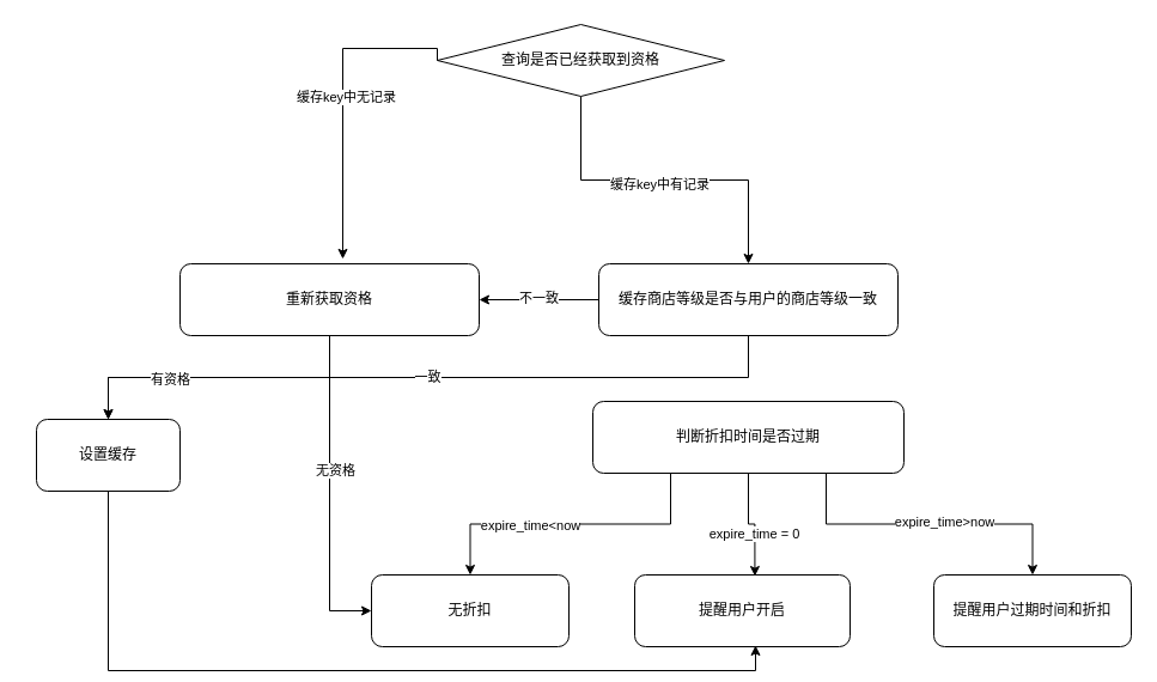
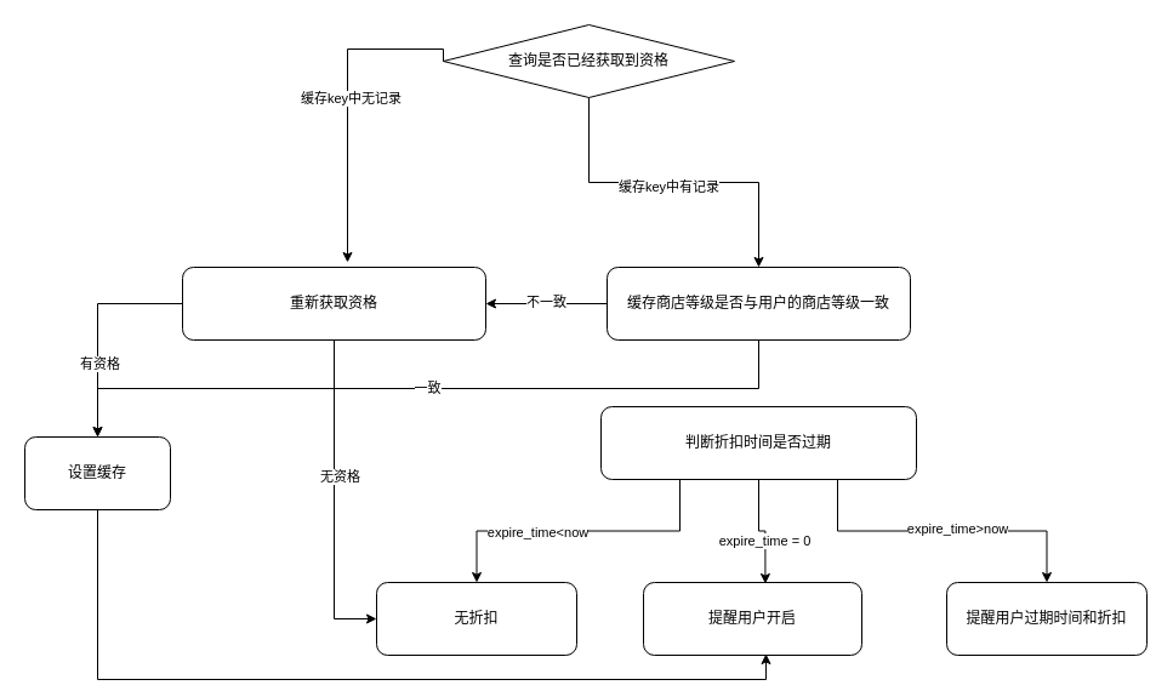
- <mxCell id="26" value="设置缓存" style="rounded=1;whiteSpace=wrap;html=1;" vertex="1" parent="1"><mxGeometry x="30" y="350" width="120" height="60" as="geometry" /></mxCell>
+ <mxCell id="26" value="设置缓存" style="rounded=1;whiteSpace=wrap;html=1;" vertex="1" parent="1"><mxGeometry x="20" y="360" width="120" height="60" as="geometry" /></mxCell>
